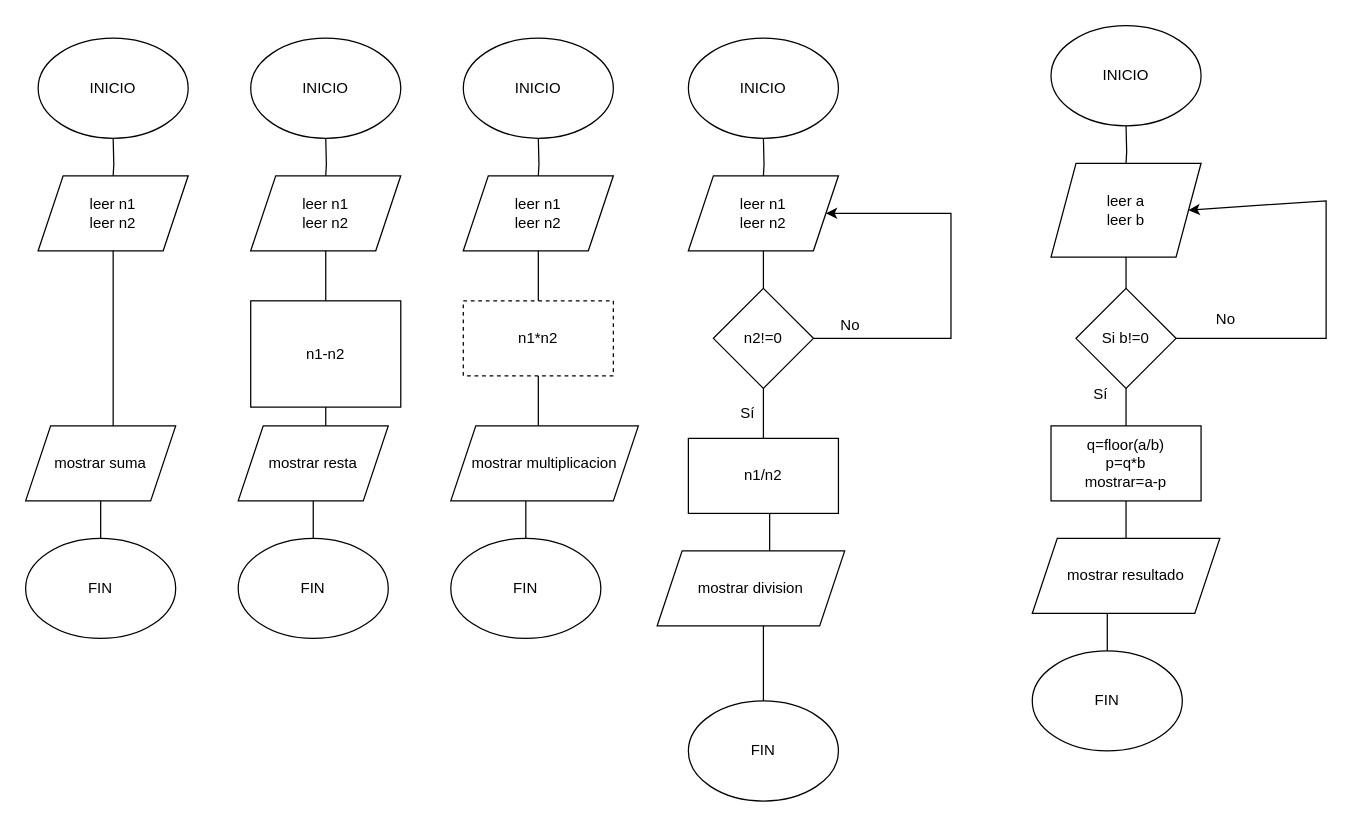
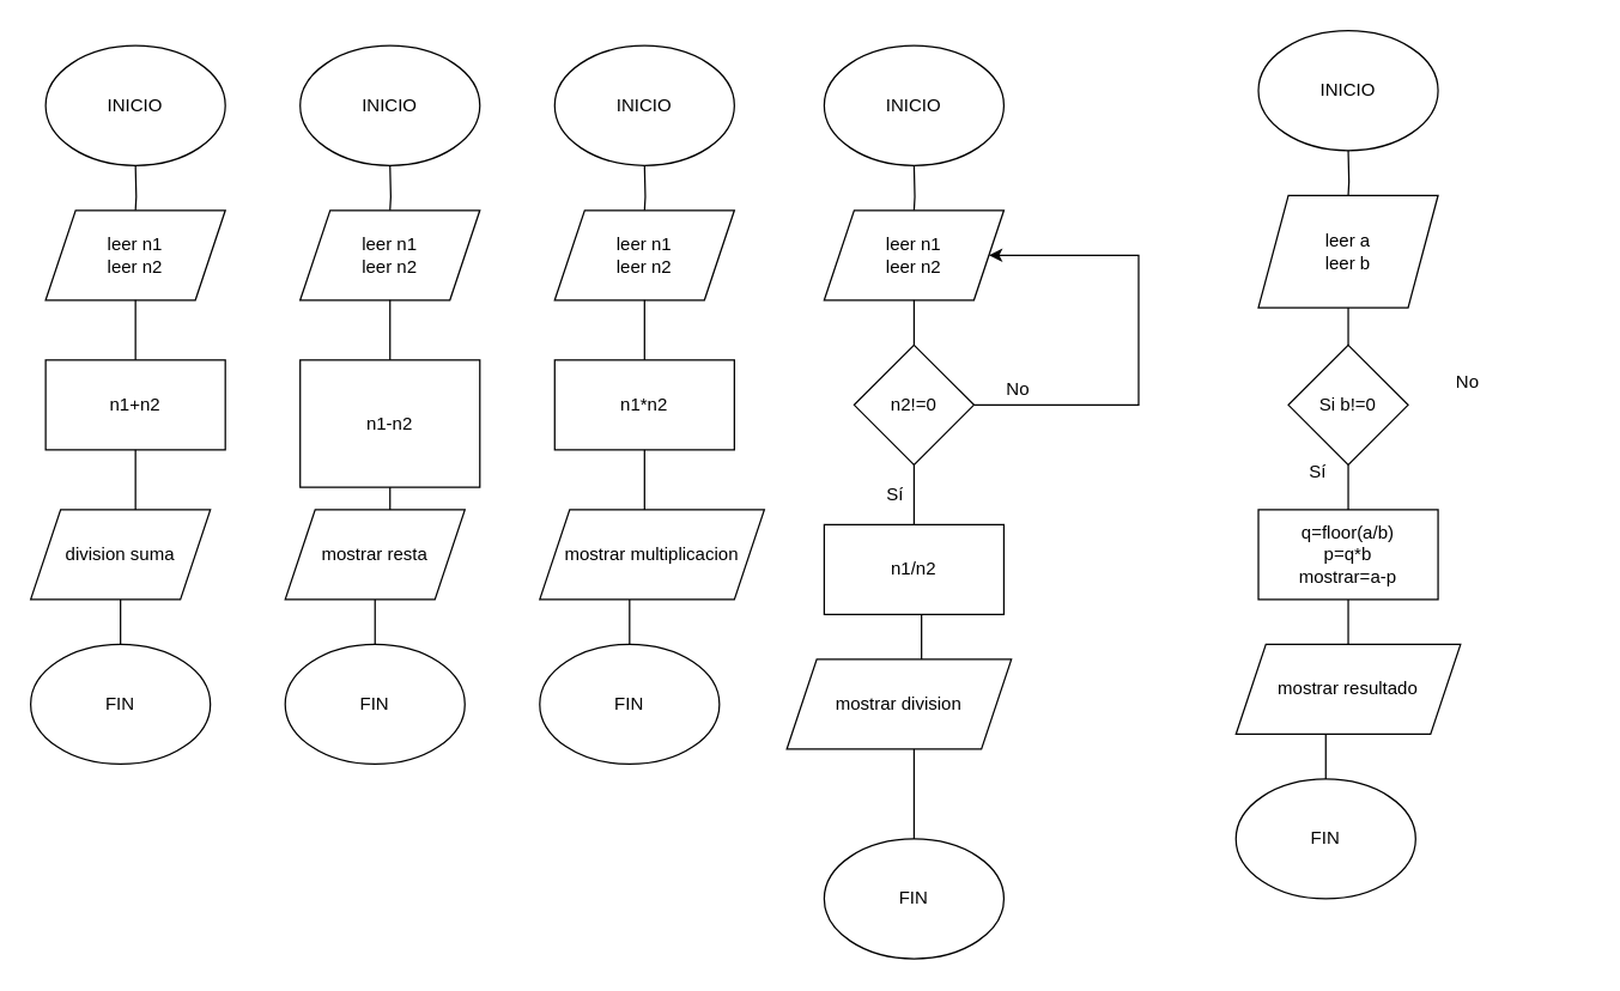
- <mxCell id="50" value="" style="endArrow=classic;html=1;rounded=0;entryX=1;entryY=0.5;entryDx=0;entryDy=0;exitX=1;exitY=0.5;exitDx=0;exitDy=0;" parent="1" source="48" target="41" edge="1"><mxGeometry width="50" height="50" relative="1" as="geometry"><mxPoint x="1060" y="280" as="sourcePoint" /><mxPoint x="980" y="250" as="targetPoint" /><Array as="points"><mxPoint x="1060" y="270" /><mxPoint x="1060" y="160" /></Array></mxGeometry></mxCell>
+ <mxCell id="7" value="n1+n2" style="rounded=0;whiteSpace=wrap;html=1;" parent="1" vertex="1"><mxGeometry x="30" y="240" width="120" height="60" as="geometry" /></mxCell>
- <mxCell id="23" value="n1*n2" style="rounded=0;whiteSpace=wrap;html=1;dashed=1;" parent="1" vertex="1"><mxGeometry x="370" y="240" width="120" height="60" as="geometry" /></mxCell>
+ <mxCell id="23" value="n1*n2" style="rounded=0;whiteSpace=wrap;html=1;" parent="1" vertex="1"><mxGeometry x="370" y="240" width="120" height="60" as="geometry" /></mxCell>
- <mxCell id="5" value="mostrar suma" style="shape=parallelogram;perimeter=parallelogramPerimeter;whiteSpace=wrap;html=1;fixedSize=1;" parent="1" vertex="1"><mxGeometry x="20" y="340" width="120" height="60" as="geometry" /></mxCell>
+ <mxCell id="5" value="division suma" style="shape=parallelogram;perimeter=parallelogramPerimeter;whiteSpace=wrap;html=1;fixedSize=1;" parent="1" vertex="1"><mxGeometry x="20" y="340" width="120" height="60" as="geometry" /></mxCell>
